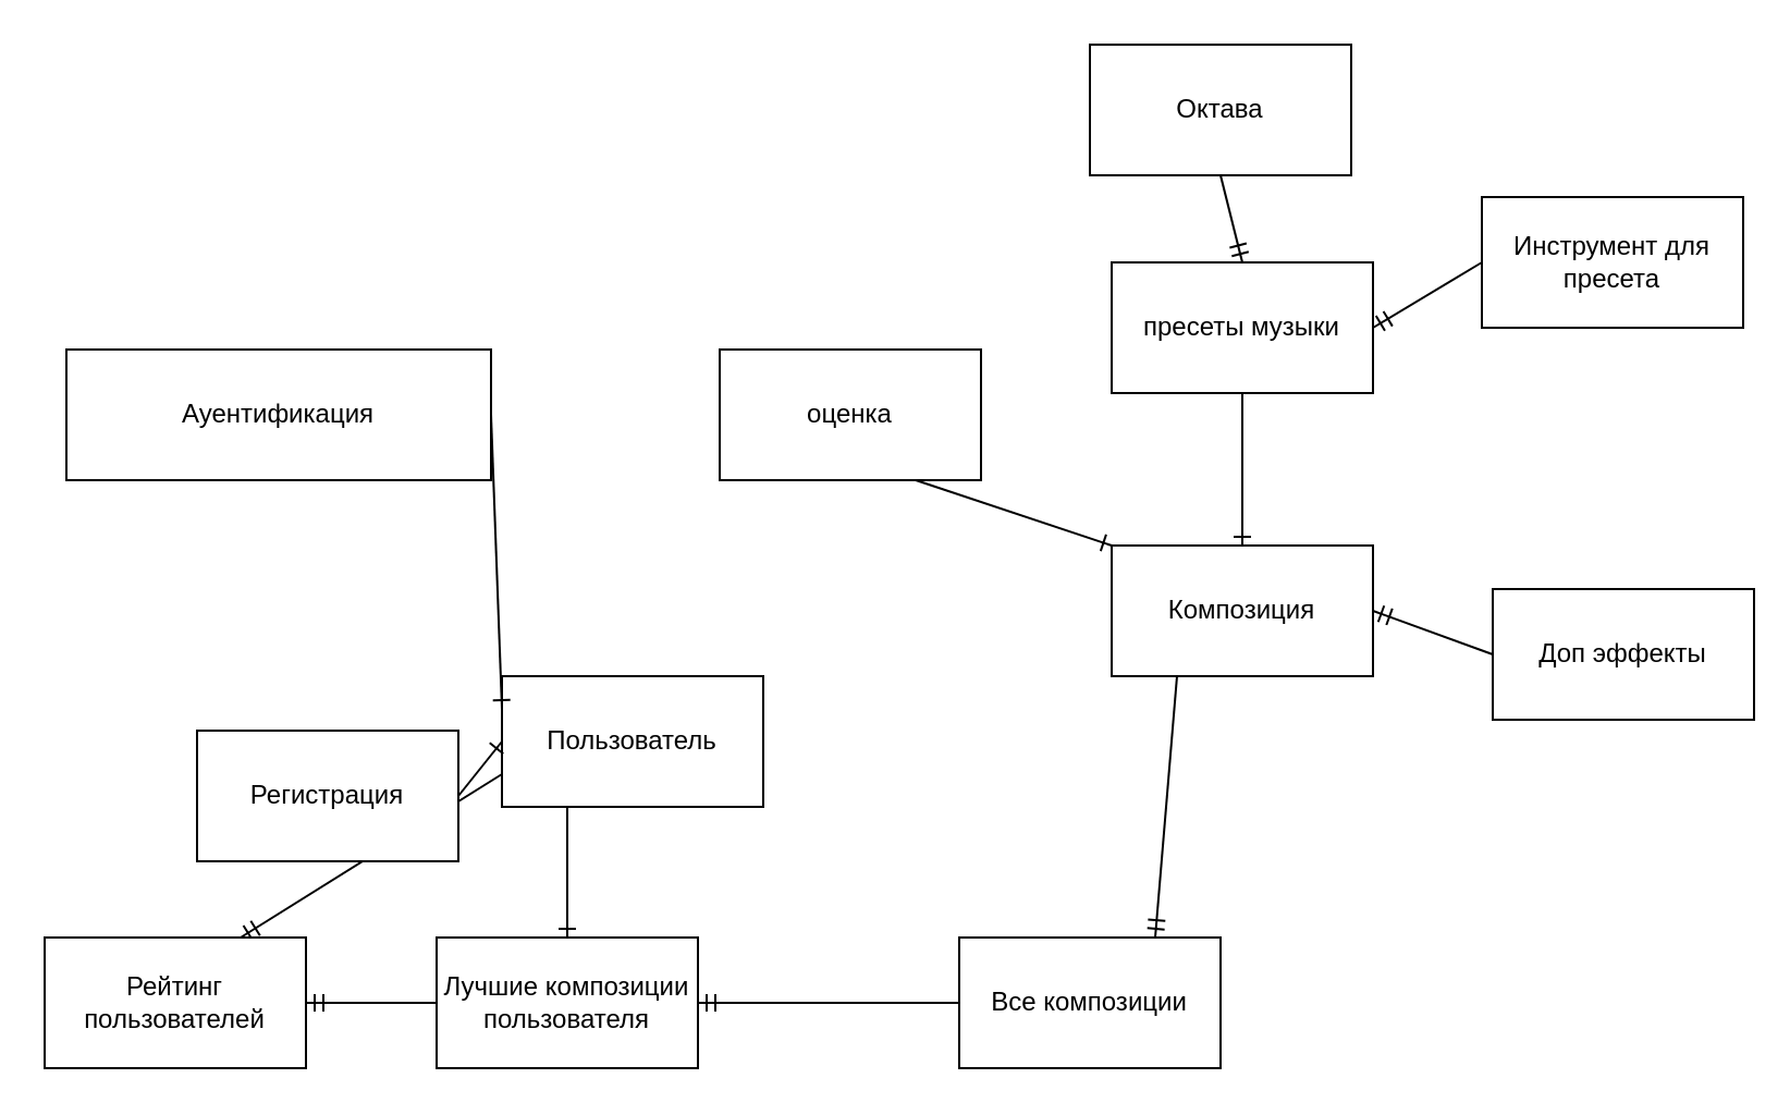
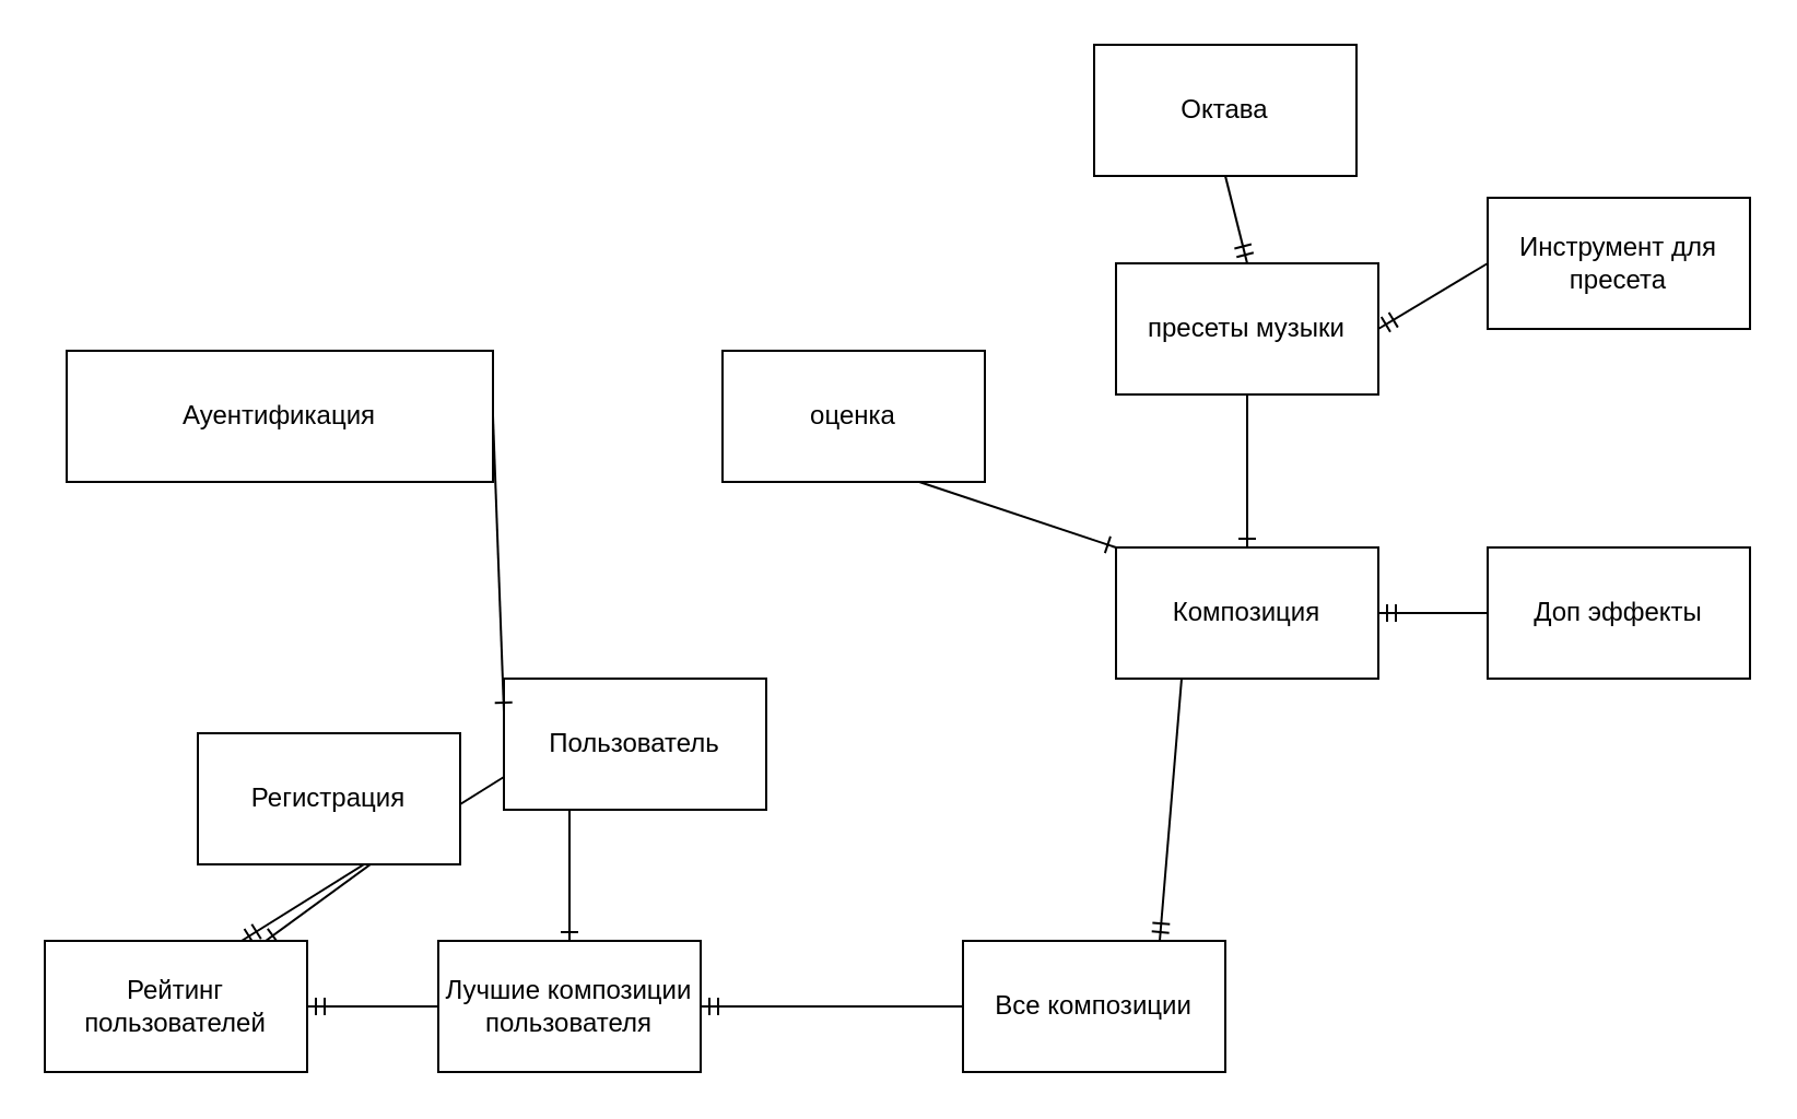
- <mxCell id="25" value="Доп эффекты" style="rounded=0;whiteSpace=wrap;html=1;" parent="1" vertex="1"><mxGeometry x="685" y="270" width="120" height="60" as="geometry" /></mxCell>
+ <mxCell id="25" value="Доп эффекты" style="rounded=0;whiteSpace=wrap;html=1;" parent="1" vertex="1"><mxGeometry x="680" y="250" width="120" height="60" as="geometry" /></mxCell>
- <mxCell id="7" style="rounded=0;orthogonalLoop=1;jettySize=auto;html=1;exitX=1;exitY=0.5;exitDx=0;exitDy=0;entryX=0;entryY=0.5;entryDx=0;entryDy=0;endArrow=ERone;endFill=0;" parent="1" source="8" target="4" edge="1"><mxGeometry relative="1" as="geometry" /></mxCell>
+ <mxCell id="7" style="rounded=0;orthogonalLoop=1;jettySize=auto;html=1;exitX=1;exitY=0.5;exitDx=0;exitDy=0;endArrow=ERone;endFill=0;" parent="1" source="8" target="23" edge="1"><mxGeometry relative="1" as="geometry" /></mxCell>
